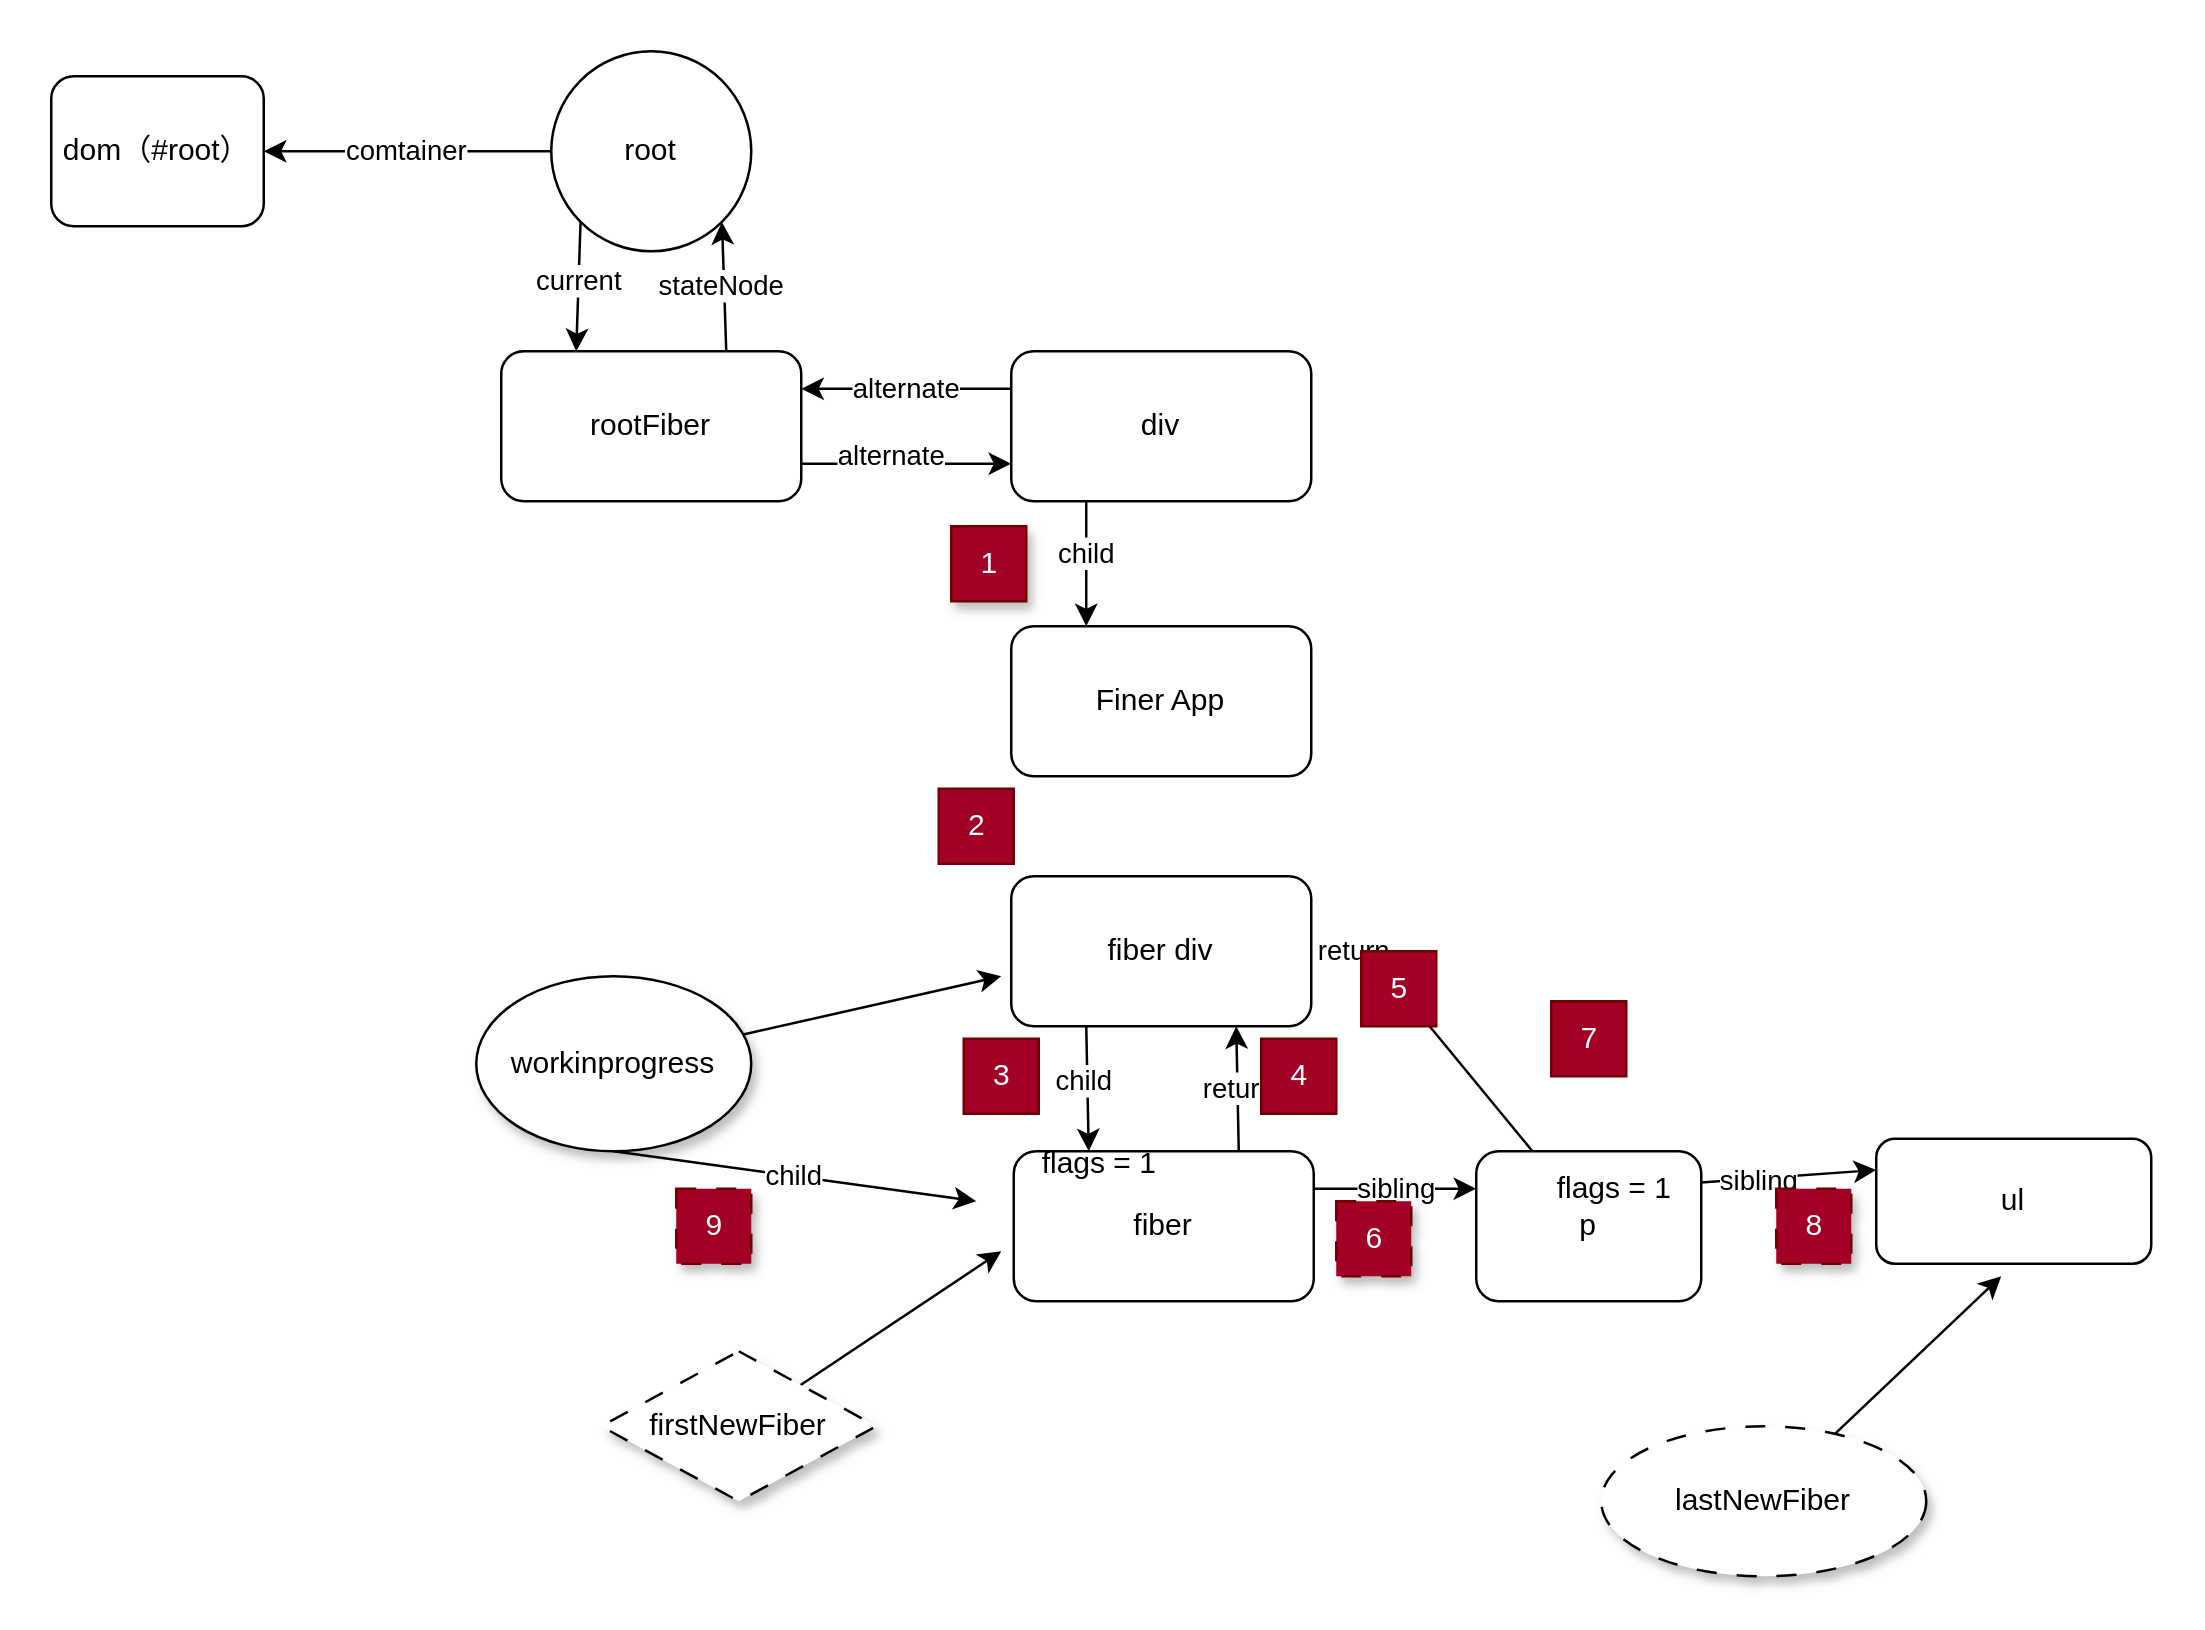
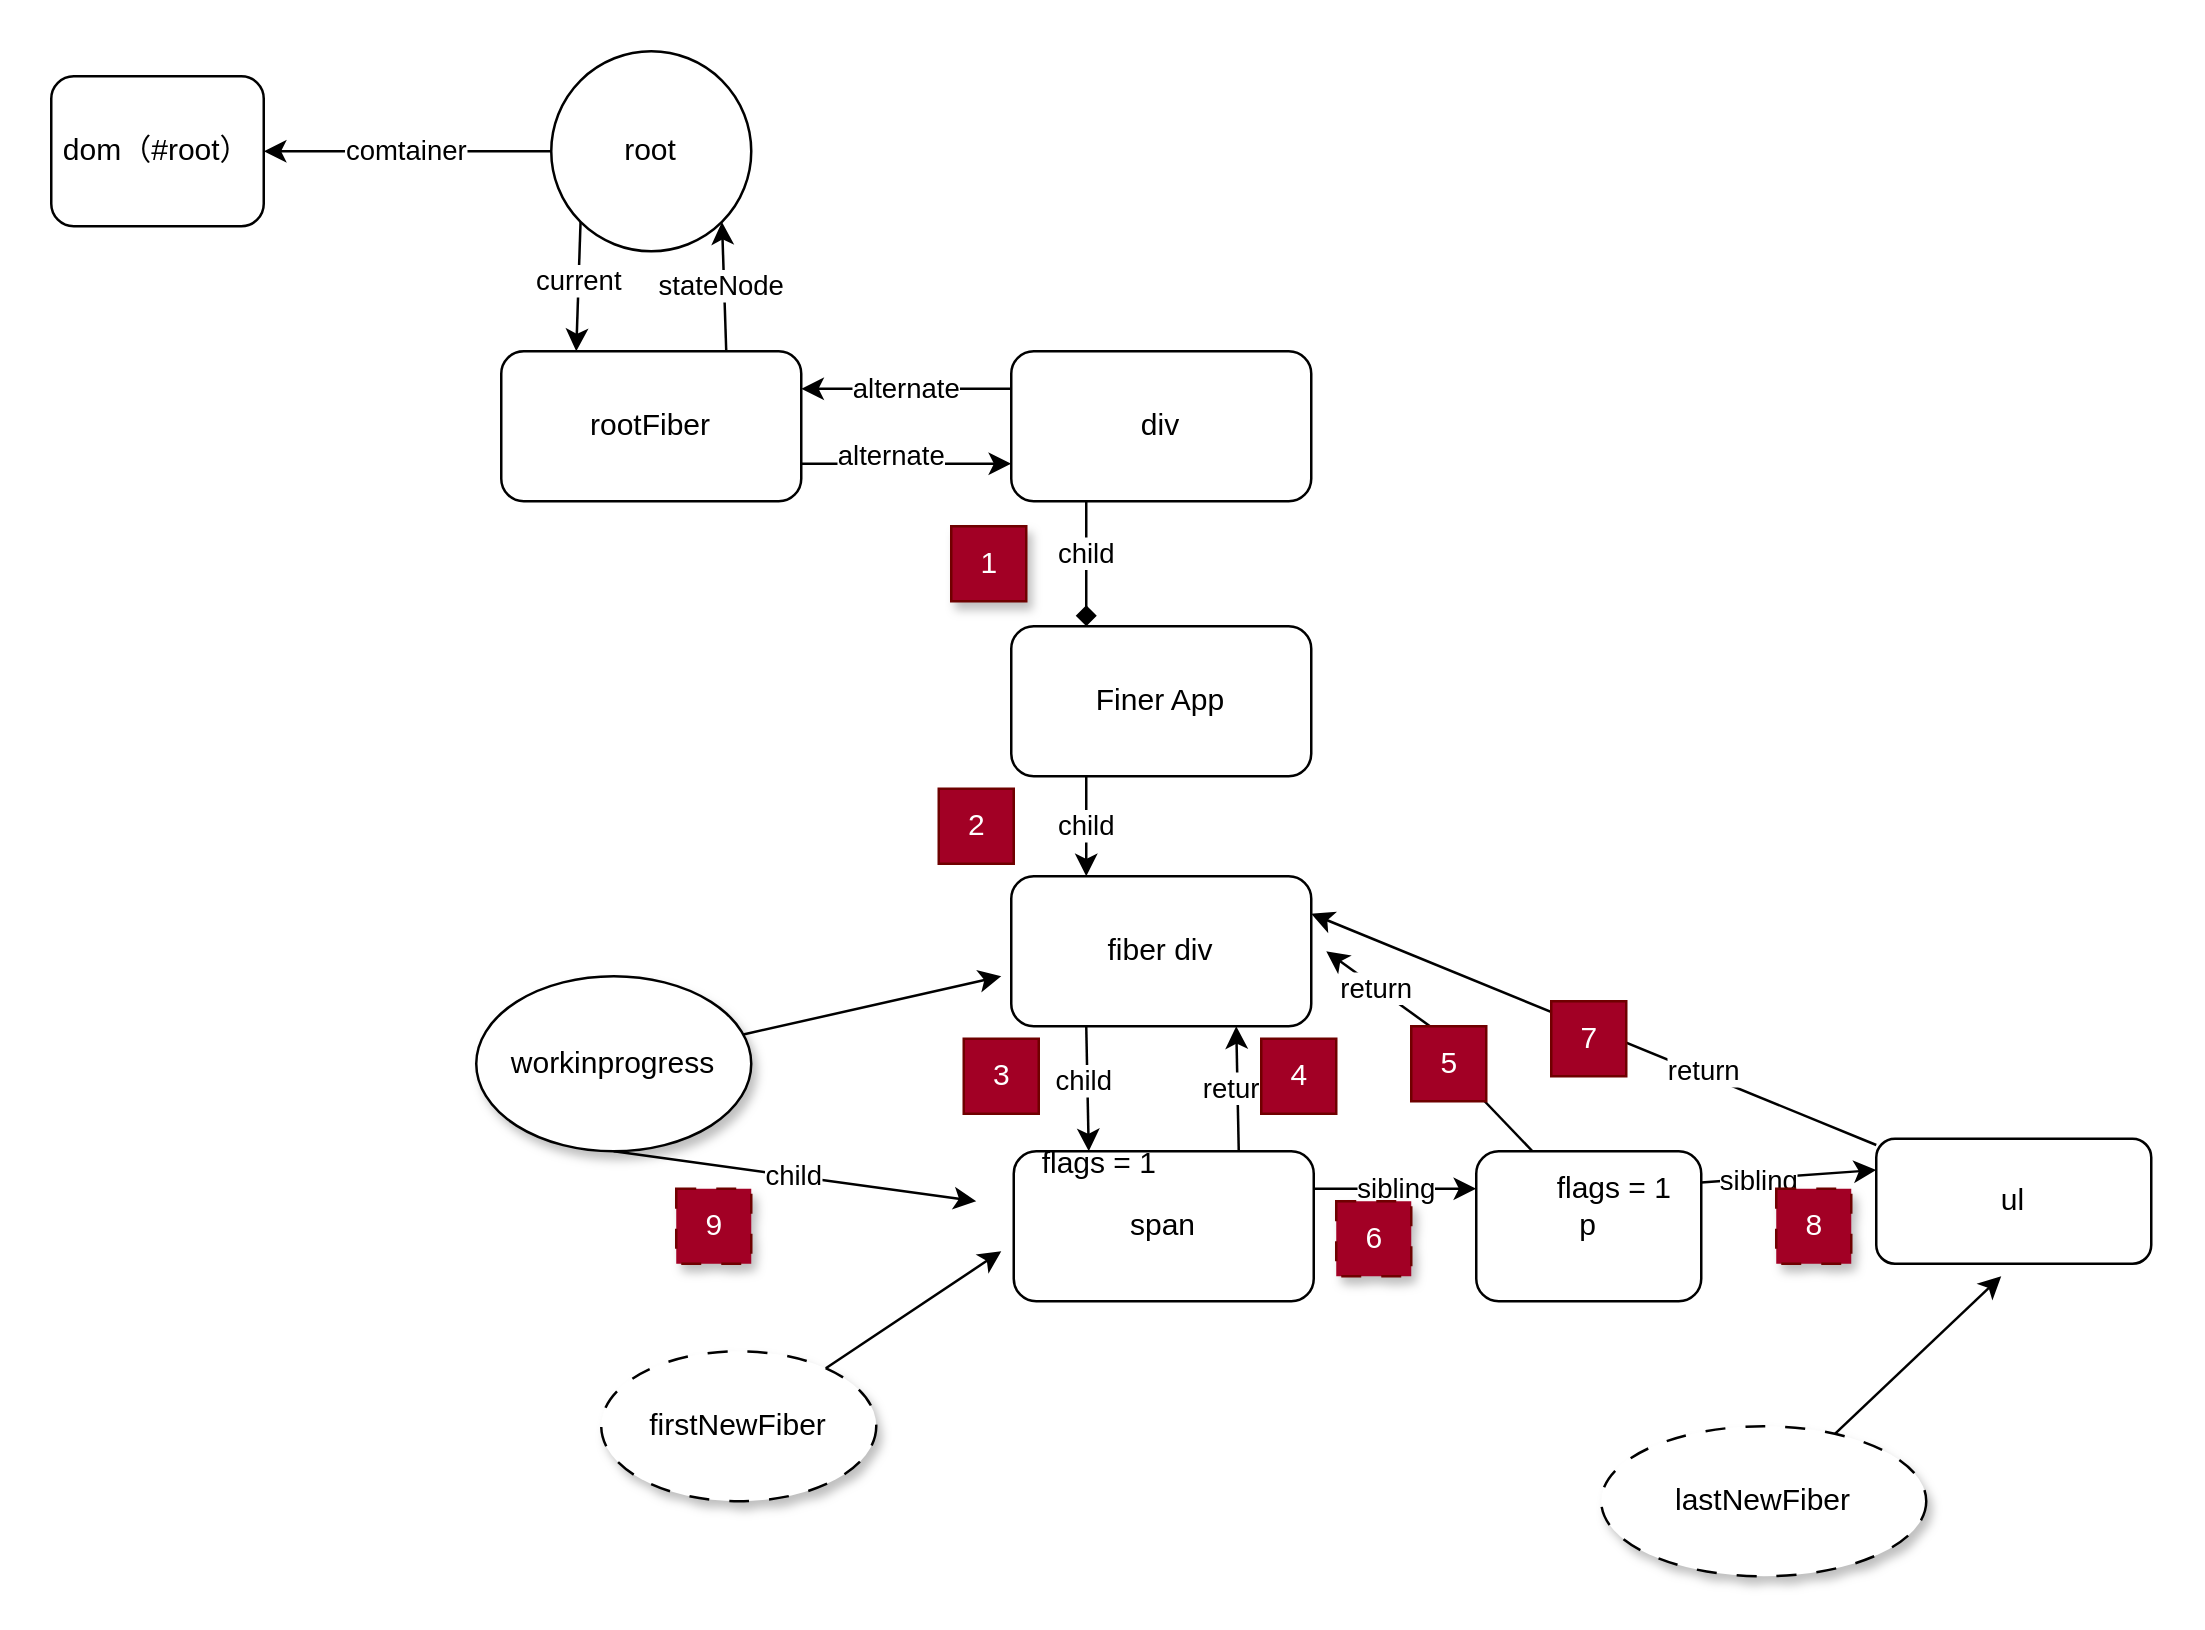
- <mxCell id="12" style="edgeStyle=none;html=1;exitX=0.25;exitY=1;exitDx=0;exitDy=0;entryX=0.25;entryY=0;entryDx=0;entryDy=0;" edge="1" parent="1" source="14" target="17"><mxGeometry relative="1" as="geometry" /></mxCell>
+ <mxCell id="12" style="edgeStyle=none;html=1;exitX=0.25;exitY=1;exitDx=0;exitDy=0;entryX=0.25;entryY=0;entryDx=0;entryDy=0;endArrow=diamond;" edge="1" parent="1" source="14" target="17"><mxGeometry relative="1" as="geometry" /></mxCell>
+ <mxCell id="16" value="child" style="edgeStyle=none;html=1;exitX=0.25;exitY=1;exitDx=0;exitDy=0;entryX=0.25;entryY=0;entryDx=0;entryDy=0;" edge="1" parent="1" source="17" target="20"><mxGeometry relative="1" as="geometry"><mxPoint x="434" y="340" as="targetPoint" /></mxGeometry></mxCell>
+ <mxCell id="26" style="edgeStyle=none;html=1;entryX=1;entryY=0.25;entryDx=0;entryDy=0;" edge="1" parent="1" source="28" target="20"><mxGeometry relative="1" as="geometry" /></mxCell>
+ <mxCell id="27" value="return" style="edgeLabel;html=1;align=center;verticalAlign=middle;resizable=0;points=[];" vertex="1" connectable="0" parent="26"><mxGeometry x="-0.381" y="-1" relative="1" as="geometry"><mxPoint as="offset" /></mxGeometry></mxCell>
- <mxCell id="47" value="5" style="text;html=1;align=center;verticalAlign=middle;resizable=0;points=[];autosize=1;strokeColor=#6F0000;fillColor=#a20025;fontColor=#ffffff;" vertex="1" parent="1"><mxGeometry x="544" y="380" width="30" height="30" as="geometry" /></mxCell>
+ <mxCell id="47" value="5" style="text;html=1;align=center;verticalAlign=middle;resizable=0;points=[];autosize=1;strokeColor=#6F0000;fillColor=#a20025;fontColor=#ffffff;" vertex="1" parent="1"><mxGeometry x="564" y="410" width="30" height="30" as="geometry" /></mxCell>
- <mxCell id="23" value="fiber" style="rounded=1;whiteSpace=wrap;html=1;" vertex="1" parent="1"><mxGeometry x="405" y="460" width="120" height="60" as="geometry" /></mxCell>
+ <mxCell id="23" value="span" style="rounded=1;whiteSpace=wrap;html=1;" vertex="1" parent="1"><mxGeometry x="405" y="460" width="120" height="60" as="geometry" /></mxCell>
- <mxCell id="40" value="firstNewFiber" style="rhombus;whiteSpace=wrap;html=1;shadow=1;dashed=1;dashPattern=8 8;" vertex="1" parent="1"><mxGeometry x="240" y="540" width="110" height="60" as="geometry" /></mxCell>
+ <mxCell id="40" value="firstNewFiber" style="ellipse;whiteSpace=wrap;html=1;shadow=1;dashed=1;dashPattern=8 8;" vertex="1" parent="1"><mxGeometry x="240" y="540" width="110" height="60" as="geometry" /></mxCell>
